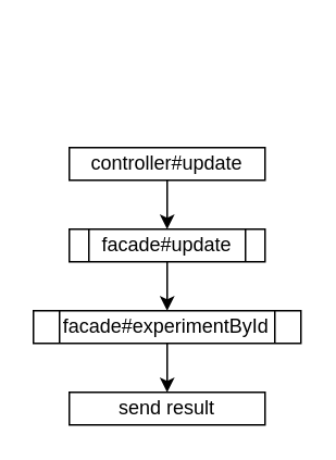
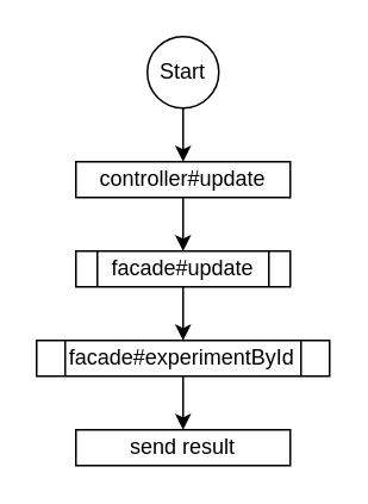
+ <mxCell id="3" value="Start" style="ellipse;whiteSpace=wrap;html=1;aspect=fixed;" vertex="1" parent="1"><mxGeometry x="82" y="20" width="40" height="40" as="geometry" /></mxCell>
+ <mxCell id="2" style="edgeStyle=orthogonalEdgeStyle;rounded=0;orthogonalLoop=1;jettySize=auto;html=1;entryX=0.5;entryY=0;entryDx=0;entryDy=0;" edge="1" parent="1" source="3" target="5"><mxGeometry relative="1" as="geometry" /></mxCell>
